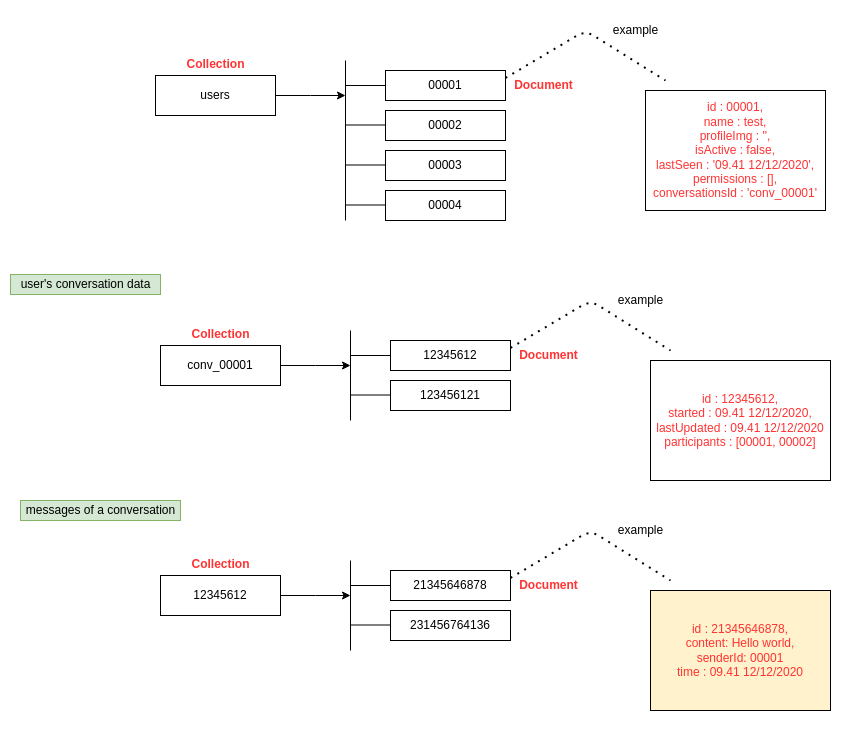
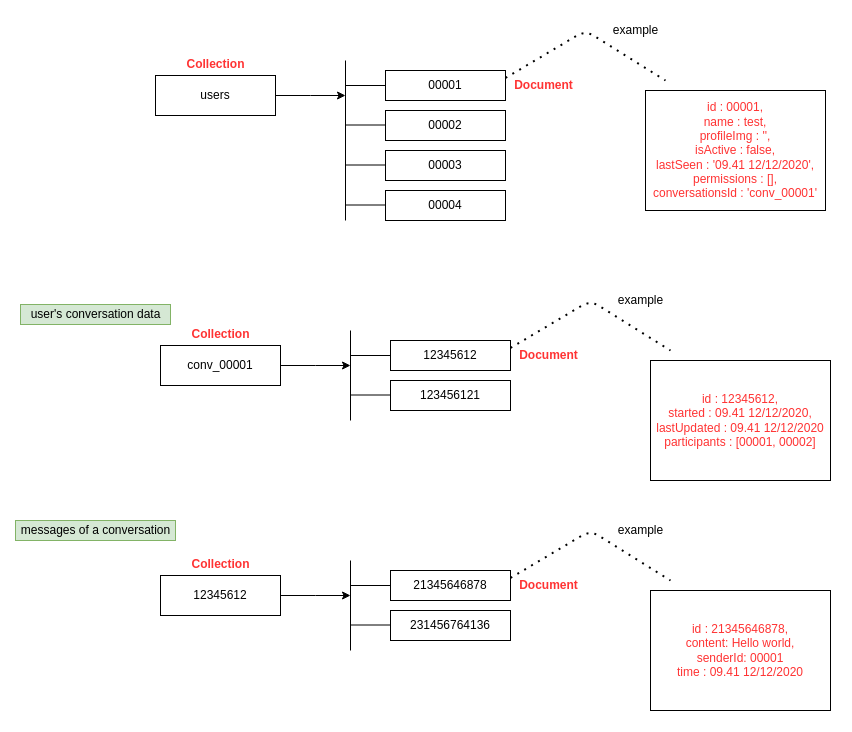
- <mxCell id="42" value="user's conversation data" style="text;html=1;align=center;verticalAlign=middle;resizable=0;points=[];autosize=1;fillColor=#d5e8d4;strokeColor=#82b366;fontColor=#000000;" parent="1" vertex="1"><mxGeometry x="10" y="274" width="150" height="20" as="geometry" /></mxCell>
+ <mxCell id="42" value="user's conversation data" style="text;html=1;align=center;verticalAlign=middle;resizable=0;points=[];autosize=1;fillColor=#d5e8d4;strokeColor=#82b366;fontColor=#000000;" parent="1" vertex="1"><mxGeometry x="20" y="304" width="150" height="20" as="geometry" /></mxCell>
- <mxCell id="43" value="messages of a conversation" style="text;html=1;align=center;verticalAlign=middle;resizable=0;points=[];autosize=1;fillColor=#d5e8d4;strokeColor=#82b366;fontColor=#000000;" parent="1" vertex="1"><mxGeometry x="20" y="500" width="160" height="20" as="geometry" /></mxCell>
+ <mxCell id="43" value="messages of a conversation" style="text;html=1;align=center;verticalAlign=middle;resizable=0;points=[];autosize=1;fillColor=#d5e8d4;strokeColor=#82b366;fontColor=#000000;" parent="1" vertex="1"><mxGeometry x="15" y="520" width="160" height="20" as="geometry" /></mxCell>
- <mxCell id="40" value="id : 21345646878,&lt;br&gt;content: Hello world,&lt;br&gt;senderId: 00001&lt;br&gt;time : 09.41 12/12/2020" style="whiteSpace=wrap;html=1;fontColor=#FF3333;fillColor=#fff2cc;" parent="1" vertex="1"><mxGeometry x="650" y="590" width="180" height="120" as="geometry" /></mxCell>
+ <mxCell id="40" value="id : 21345646878,&lt;br&gt;content: Hello world,&lt;br&gt;senderId: 00001&lt;br&gt;time : 09.41 12/12/2020" style="whiteSpace=wrap;html=1;fontColor=#FF3333;" parent="1" vertex="1"><mxGeometry x="650" y="590" width="180" height="120" as="geometry" /></mxCell>
